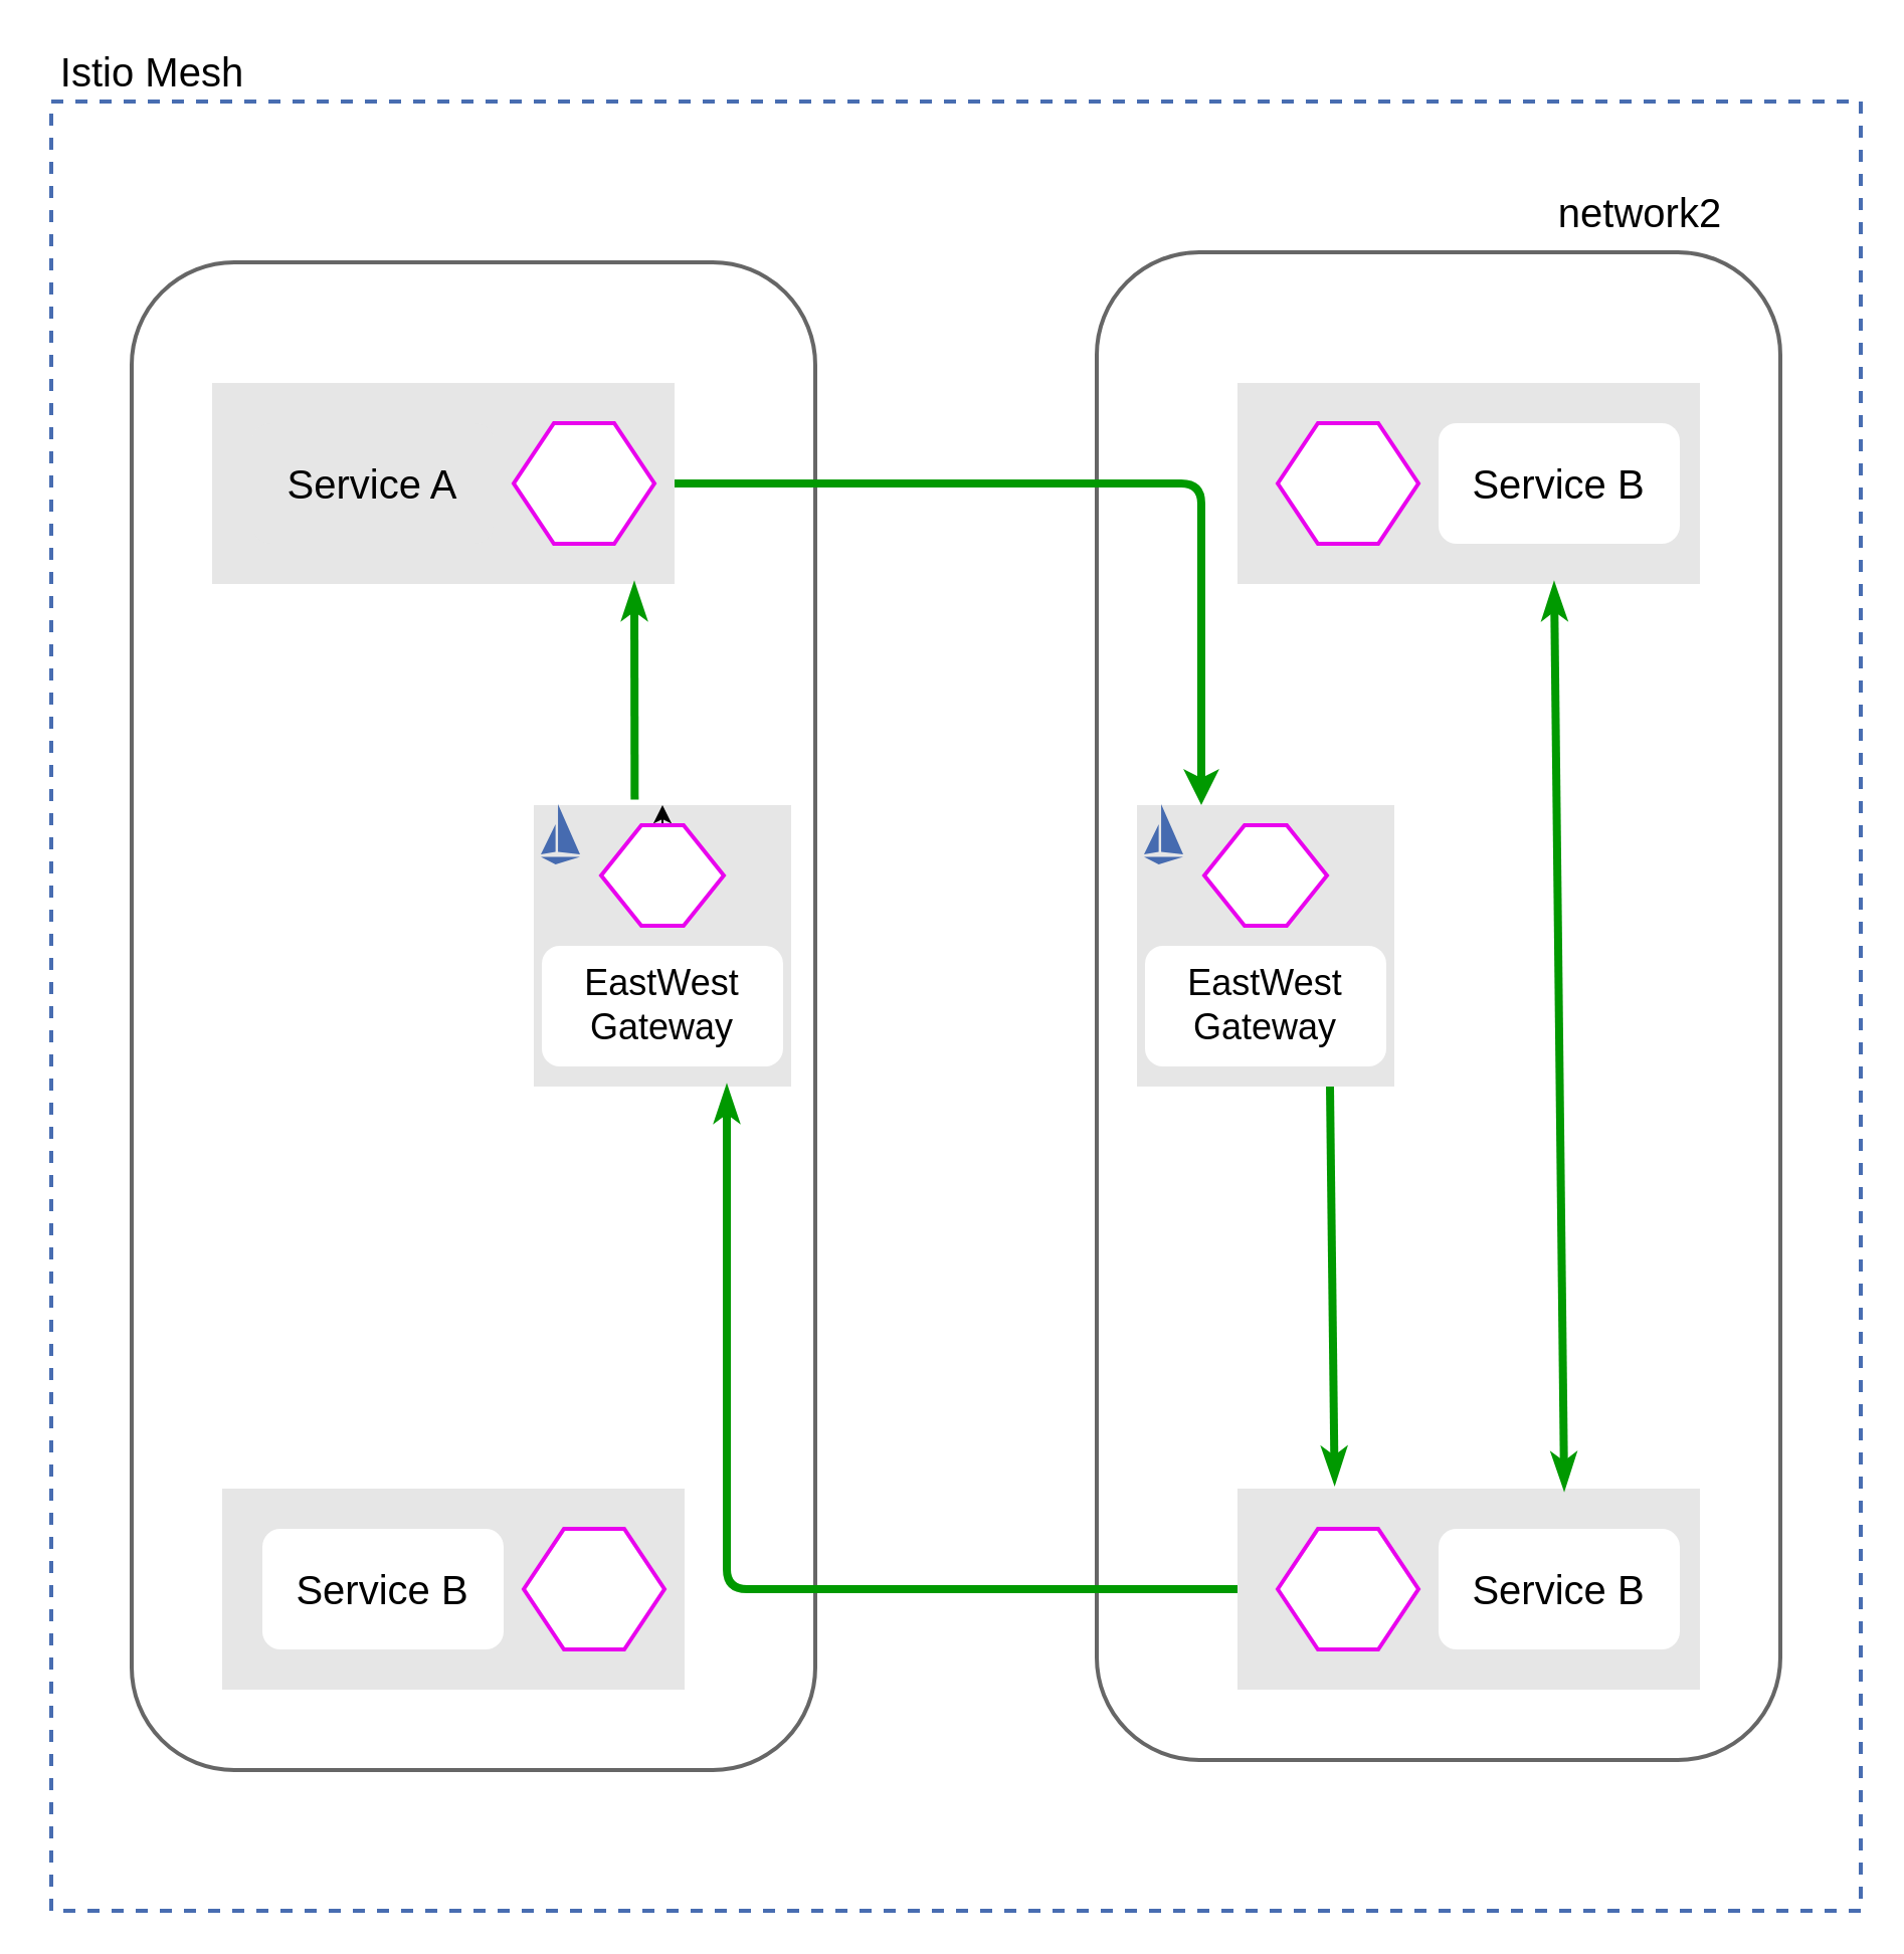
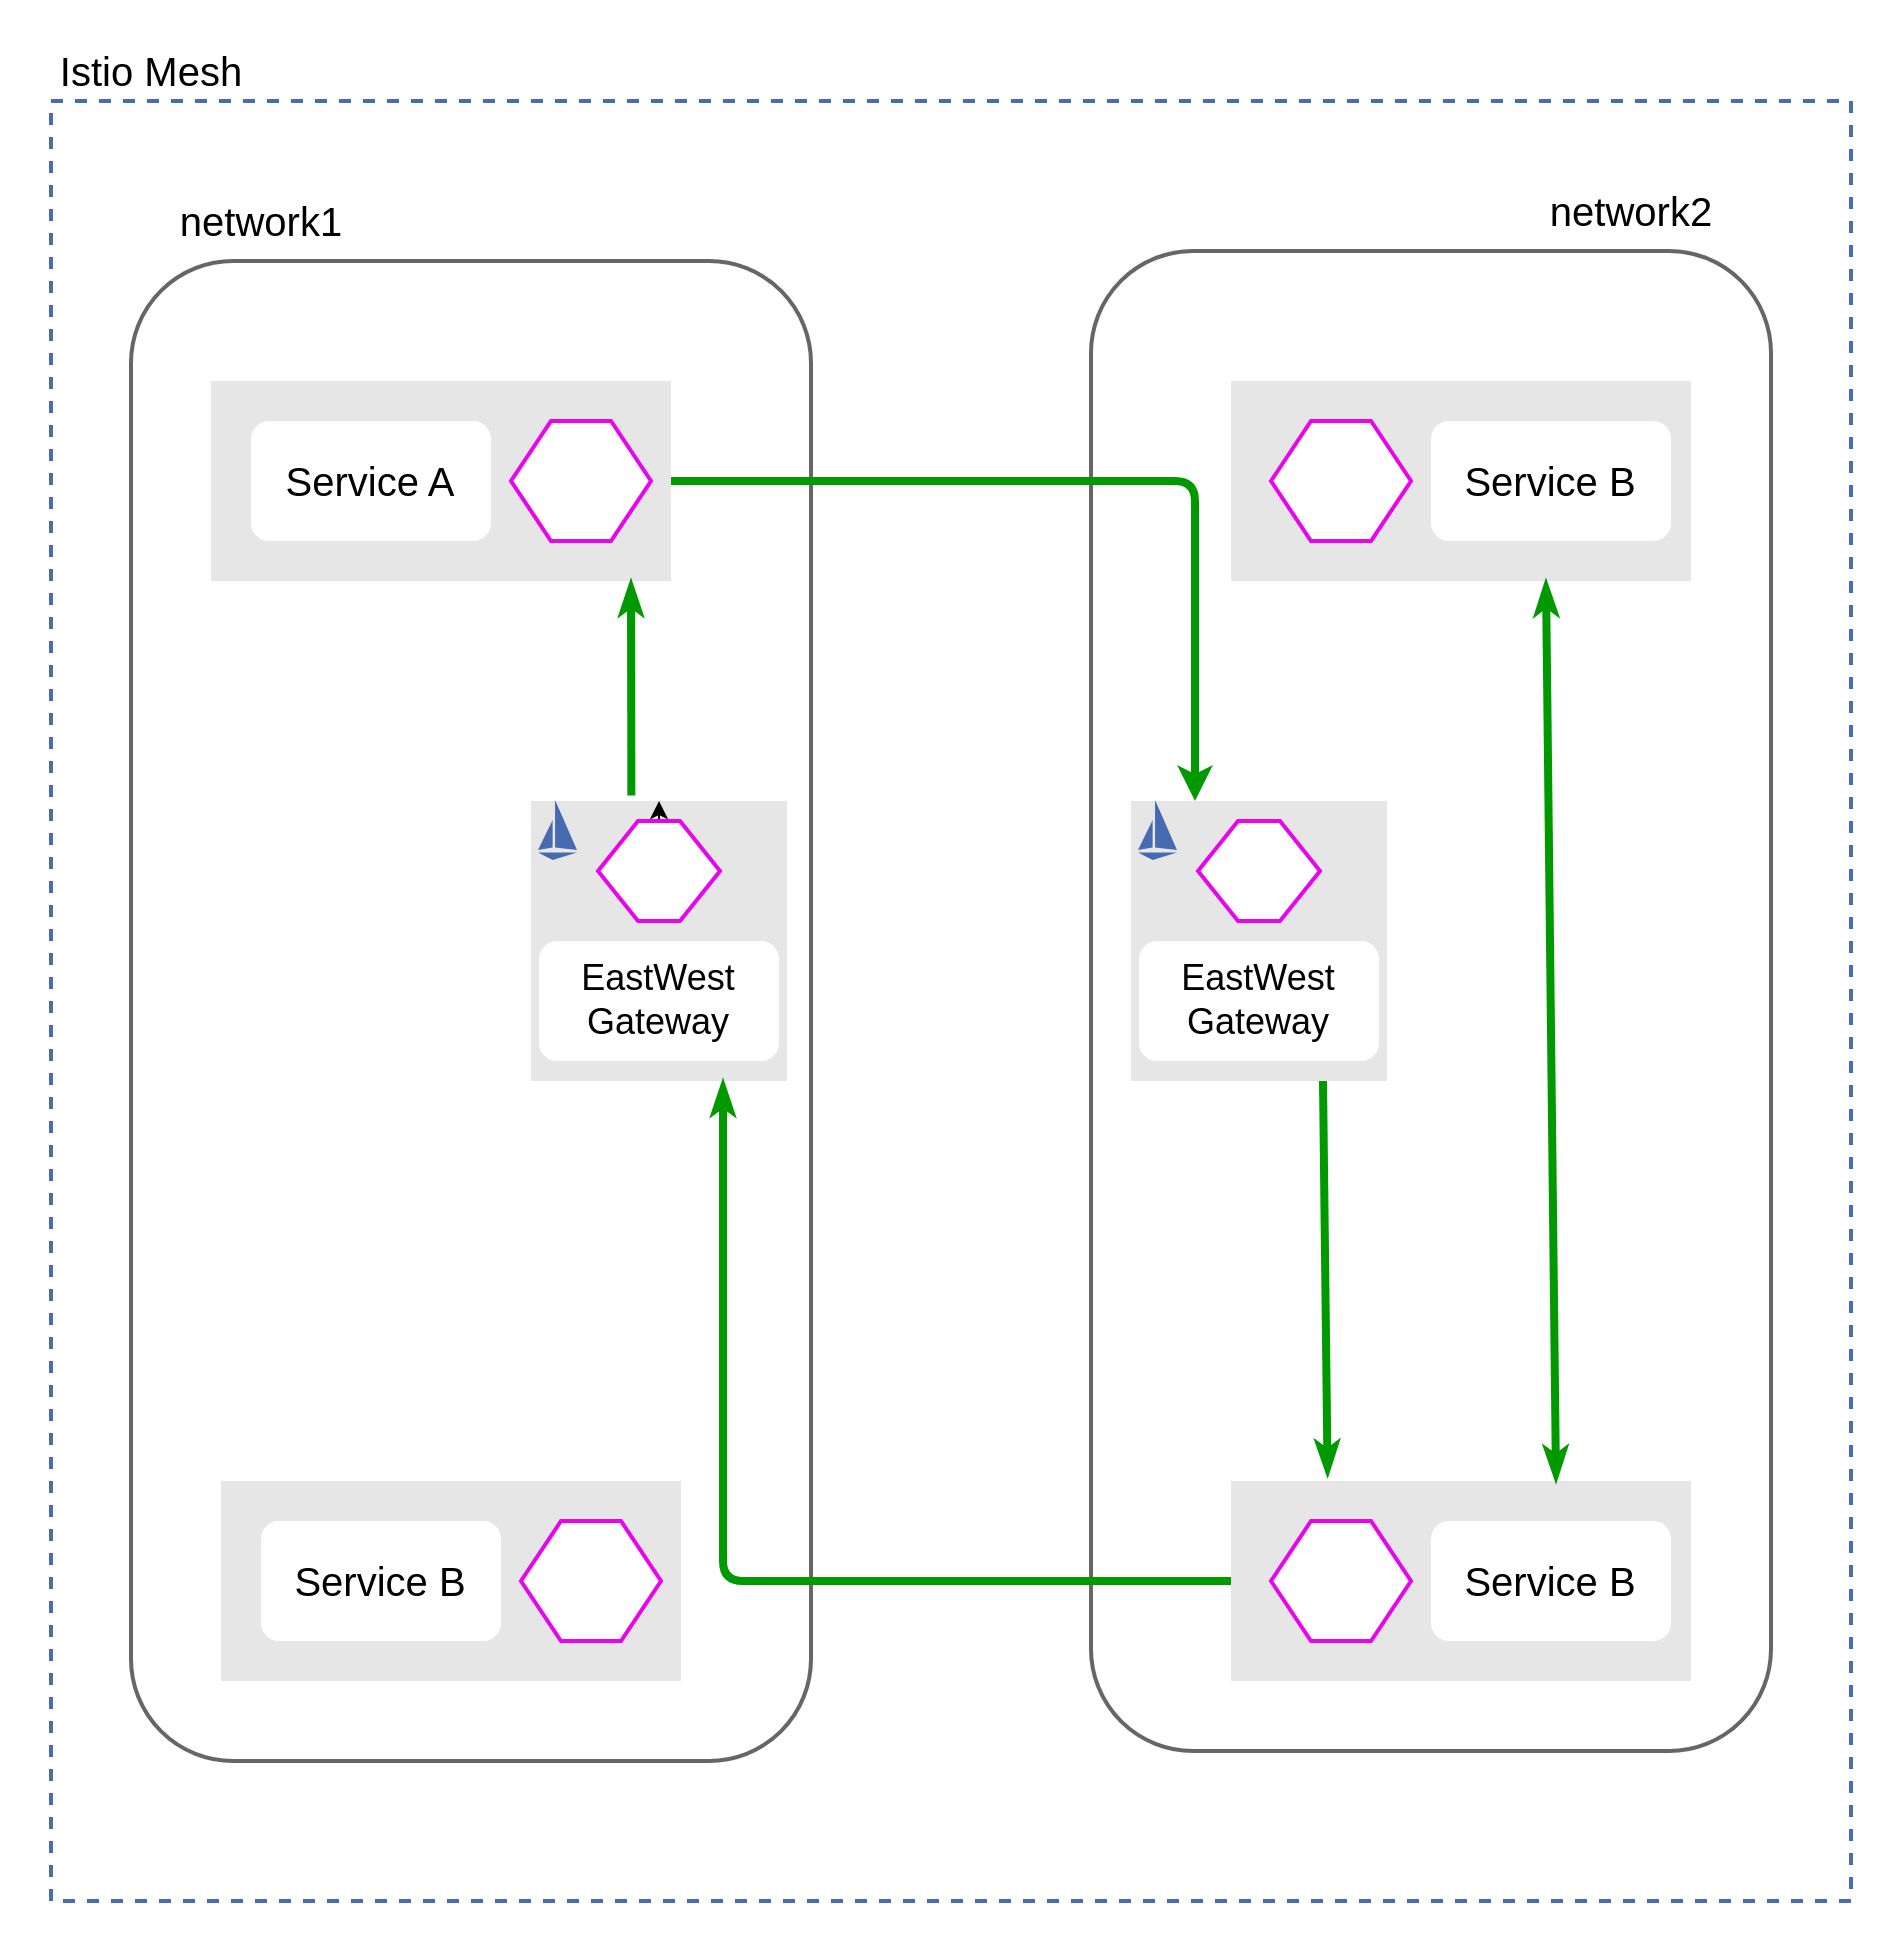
+ <mxCell id="32" value="&lt;span style=&quot;color: rgb(0 , 0 , 0)&quot;&gt;network1&lt;/span&gt;" style="text;html=1;align=center;verticalAlign=middle;resizable=0;points=[];autosize=1;strokeColor=none;fillColor=none;fontSize=20;" vertex="1" parent="1"><mxGeometry x="80" y="95" width="100" height="30" as="geometry" /></mxCell>
- <mxCell id="8" value="&lt;font style=&quot;font-size: 20px&quot;&gt;Service A&lt;/font&gt;" style="rounded=1;whiteSpace=wrap;html=1;labelBackgroundColor=none;fontColor=#000000;strokeColor=none;strokeWidth=2;fillColor=#e6e6e6;" vertex="1" parent="1"><mxGeometry x="125" y="210" width="120" height="60" as="geometry" /></mxCell>
+ <mxCell id="8" value="&lt;font style=&quot;font-size: 20px&quot;&gt;Service A&lt;/font&gt;" style="rounded=1;whiteSpace=wrap;html=1;labelBackgroundColor=none;fontColor=#000000;strokeColor=none;strokeWidth=2;fillColor=#FFFFFF;" vertex="1" parent="1"><mxGeometry x="125" y="210" width="120" height="60" as="geometry" /></mxCell>
